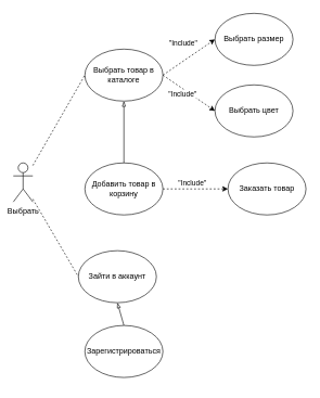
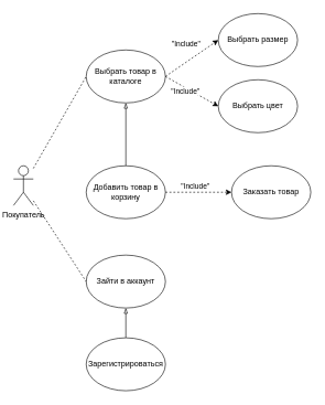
- <mxCell id="7" value="Выбрать цвет" style="ellipse;whiteSpace=wrap;html=1;" vertex="1" parent="1"><mxGeometry x="330" y="130" width="120" height="80" as="geometry" /></mxCell>
+ <mxCell id="7" value="Выбрать цвет" style="ellipse;whiteSpace=wrap;html=1;" vertex="1" parent="1"><mxGeometry x="330" y="120" width="120" height="80" as="geometry" /></mxCell>
- <mxCell id="2" value="Выбрать" style="shape=umlActor;verticalLabelPosition=bottom;verticalAlign=top;html=1;outlineConnect=0;" vertex="1" parent="1"><mxGeometry x="20" y="250" width="30" height="60" as="geometry" /></mxCell>
+ <mxCell id="2" value="Покупатель" style="shape=umlActor;verticalLabelPosition=bottom;verticalAlign=top;html=1;outlineConnect=0;" vertex="1" parent="1"><mxGeometry x="20" y="250" width="30" height="60" as="geometry" /></mxCell>
- <mxCell id="4" value="Зайти в аккаунт" style="ellipse;whiteSpace=wrap;html=1;" vertex="1" parent="1"><mxGeometry x="120" y="385" width="120" height="80" as="geometry" /></mxCell>
+ <mxCell id="4" value="Зайти в аккаунт" style="ellipse;whiteSpace=wrap;html=1;" vertex="1" parent="1"><mxGeometry x="130" y="385" width="120" height="80" as="geometry" /></mxCell>
- <mxCell id="15" value="Зарегистрироваться" style="ellipse;whiteSpace=wrap;html=1;" vertex="1" parent="1"><mxGeometry x="130" y="500" width="120" height="80" as="geometry" /></mxCell>
+ <mxCell id="15" value="Зарегистрироваться" style="ellipse;whiteSpace=wrap;html=1;" vertex="1" parent="1"><mxGeometry x="130" y="510" width="120" height="80" as="geometry" /></mxCell>
